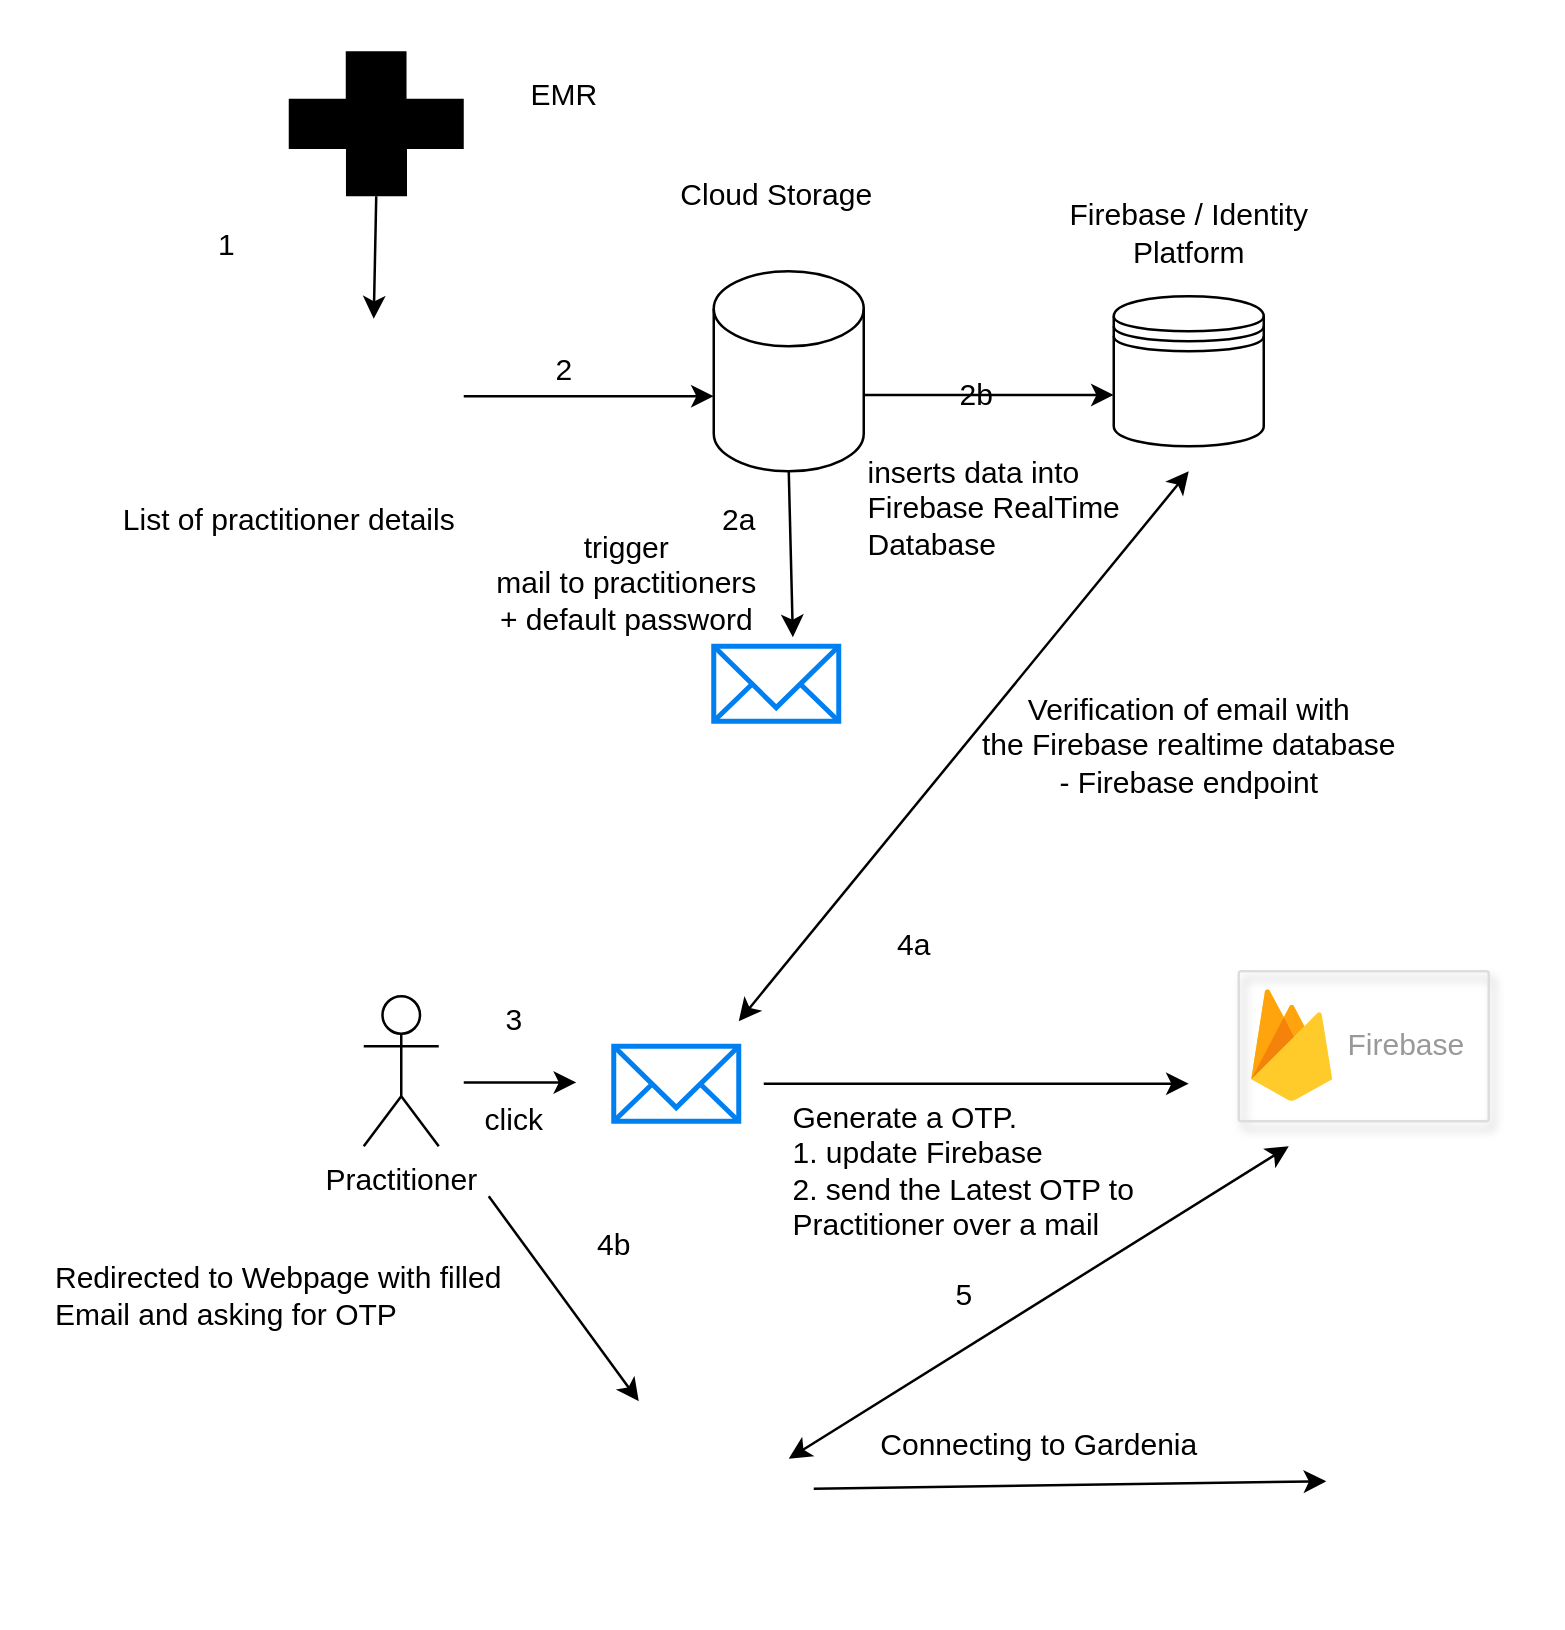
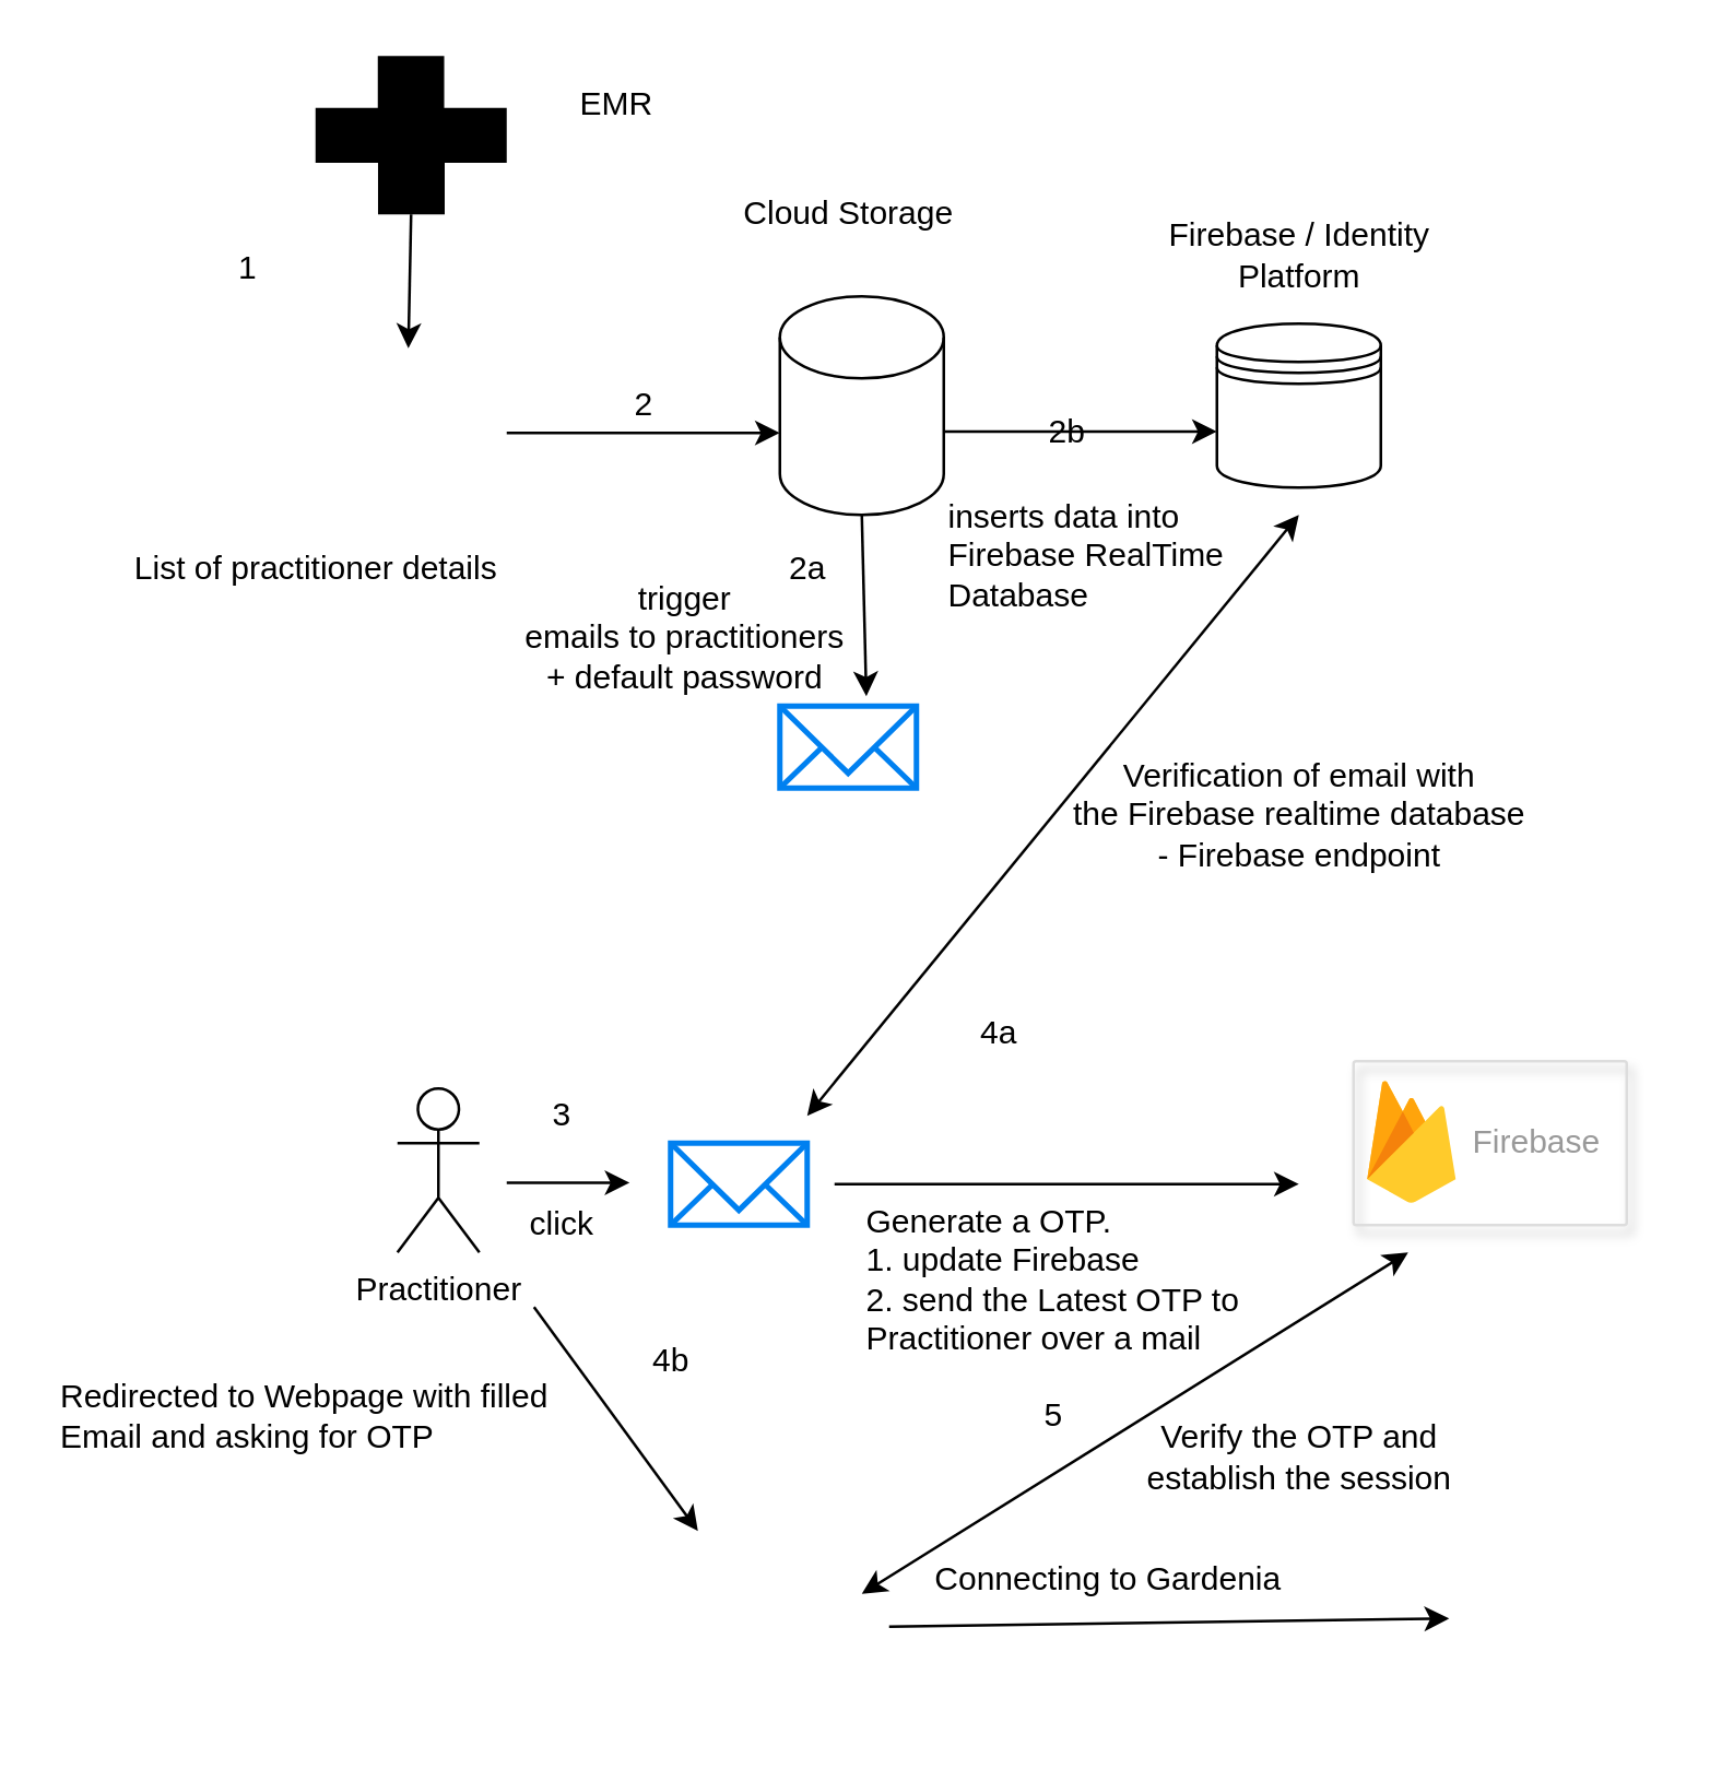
- <mxCell id="35" value="2" style="text;html=1;align=center;verticalAlign=middle;resizable=0;points=[];autosize=1;strokeColor=none;fillColor=none;" vertex="1" parent="1"><mxGeometry x="215" y="138" width="20" height="20" as="geometry" /></mxCell>
+ <mxCell id="35" value="2" style="text;html=1;align=center;verticalAlign=middle;resizable=0;points=[];autosize=1;strokeColor=none;fillColor=none;" vertex="1" parent="1"><mxGeometry x="225" y="138" width="20" height="20" as="geometry" /></mxCell>
- <mxCell id="11" value="trigger &lt;br&gt;mail to practitioners &lt;br&gt;+ default password" style="text;html=1;align=center;verticalAlign=middle;resizable=0;points=[];autosize=1;strokeColor=none;fillColor=none;" vertex="1" parent="1"><mxGeometry x="185" y="208" width="130" height="50" as="geometry" /></mxCell>
+ <mxCell id="11" value="trigger &lt;br&gt;emails to practitioners &lt;br&gt;+ default password" style="text;html=1;align=center;verticalAlign=middle;resizable=0;points=[];autosize=1;strokeColor=none;fillColor=none;" vertex="1" parent="1"><mxGeometry x="185" y="208" width="130" height="50" as="geometry" /></mxCell>
+ <mxCell id="32" value="Verify the OTP and &lt;br&gt;establish the session" style="text;html=1;align=center;verticalAlign=middle;resizable=0;points=[];autosize=1;strokeColor=none;fillColor=none;" vertex="1" parent="1"><mxGeometry x="410" y="518" width="130" height="30" as="geometry" /></mxCell>
- <mxCell id="31" value="Connecting to Gardenia" style="text;html=1;align=center;verticalAlign=middle;resizable=0;points=[];autosize=1;strokeColor=none;fillColor=none;" vertex="1" parent="1"><mxGeometry x="345" y="568" width="140" height="20" as="geometry" /></mxCell>
+ <mxCell id="31" value="Connecting to Gardenia" style="text;html=1;align=center;verticalAlign=middle;resizable=0;points=[];autosize=1;strokeColor=none;fillColor=none;" vertex="1" parent="1"><mxGeometry x="335" y="568" width="140" height="20" as="geometry" /></mxCell>
